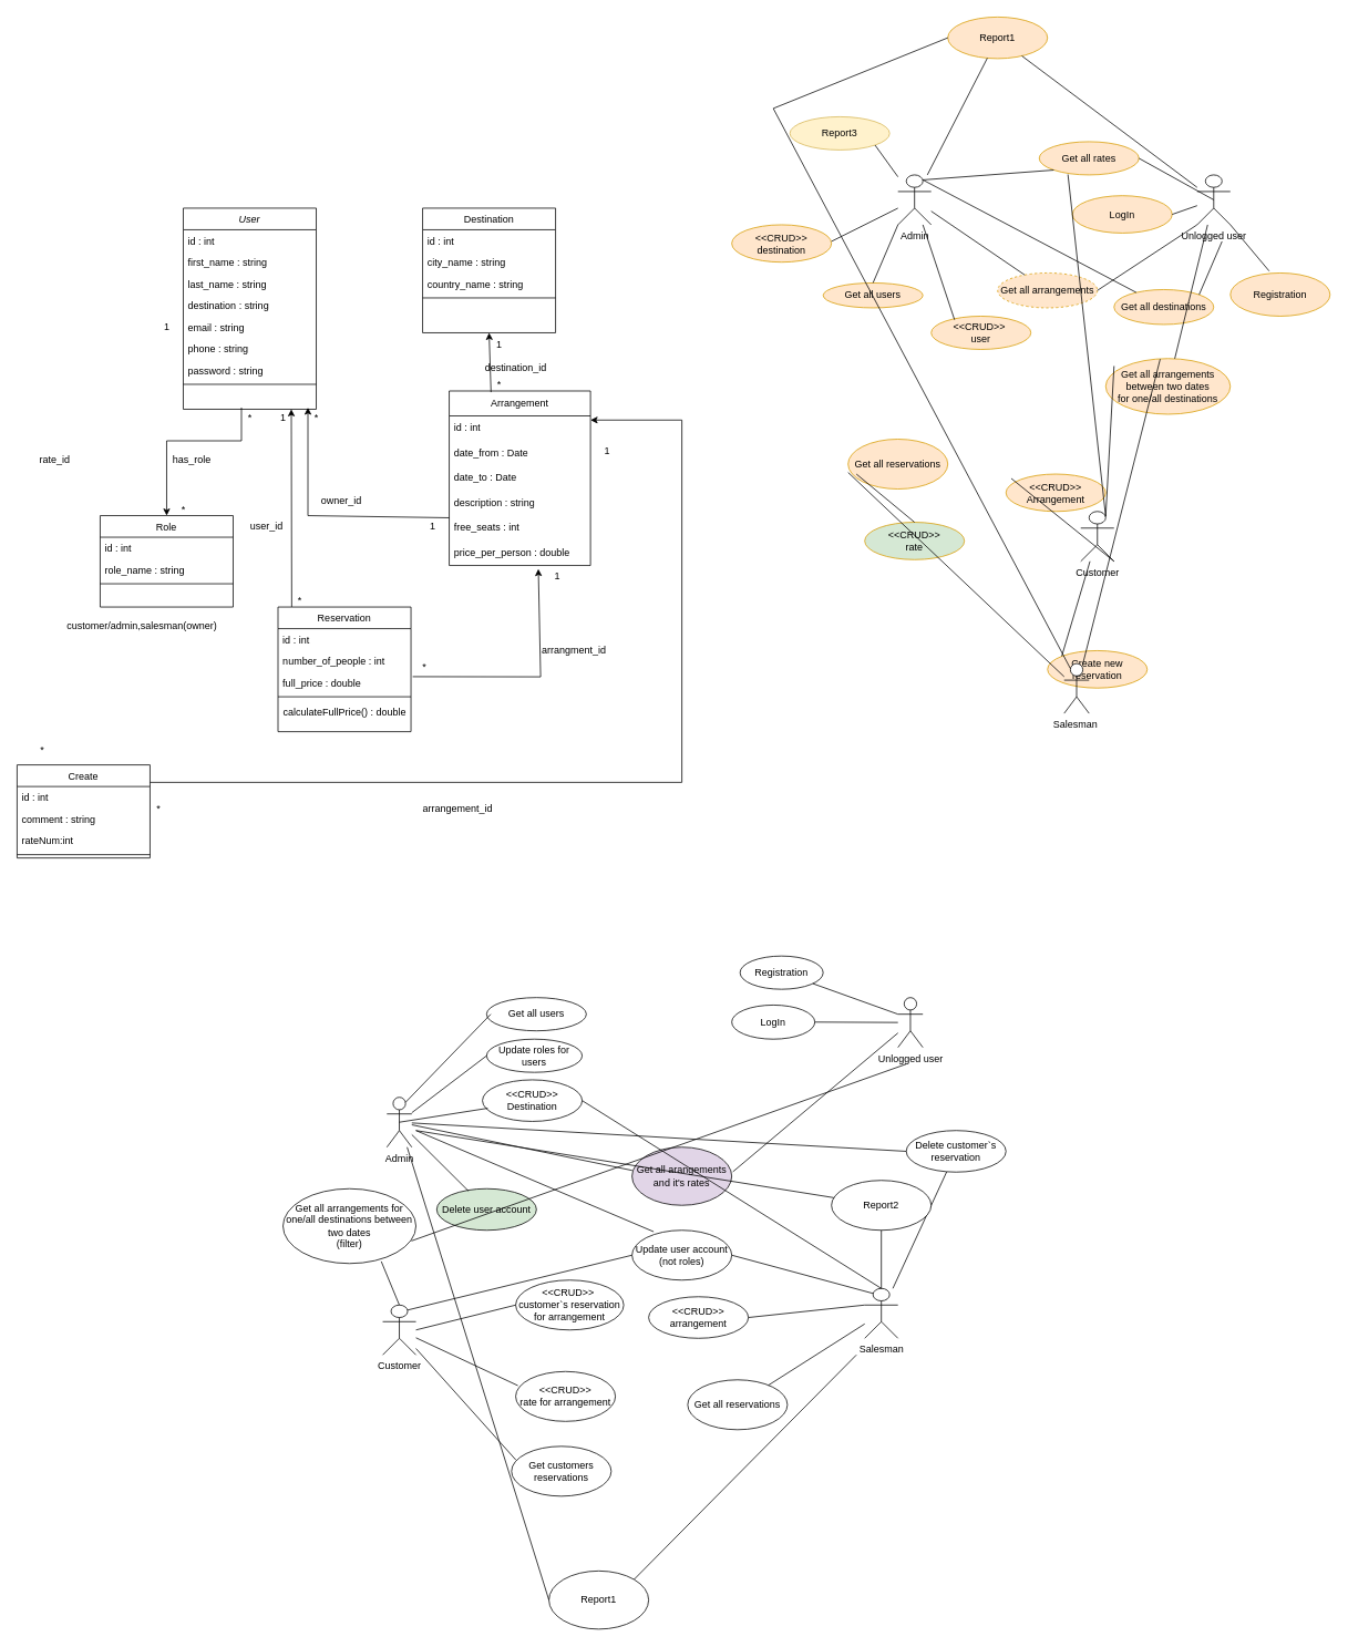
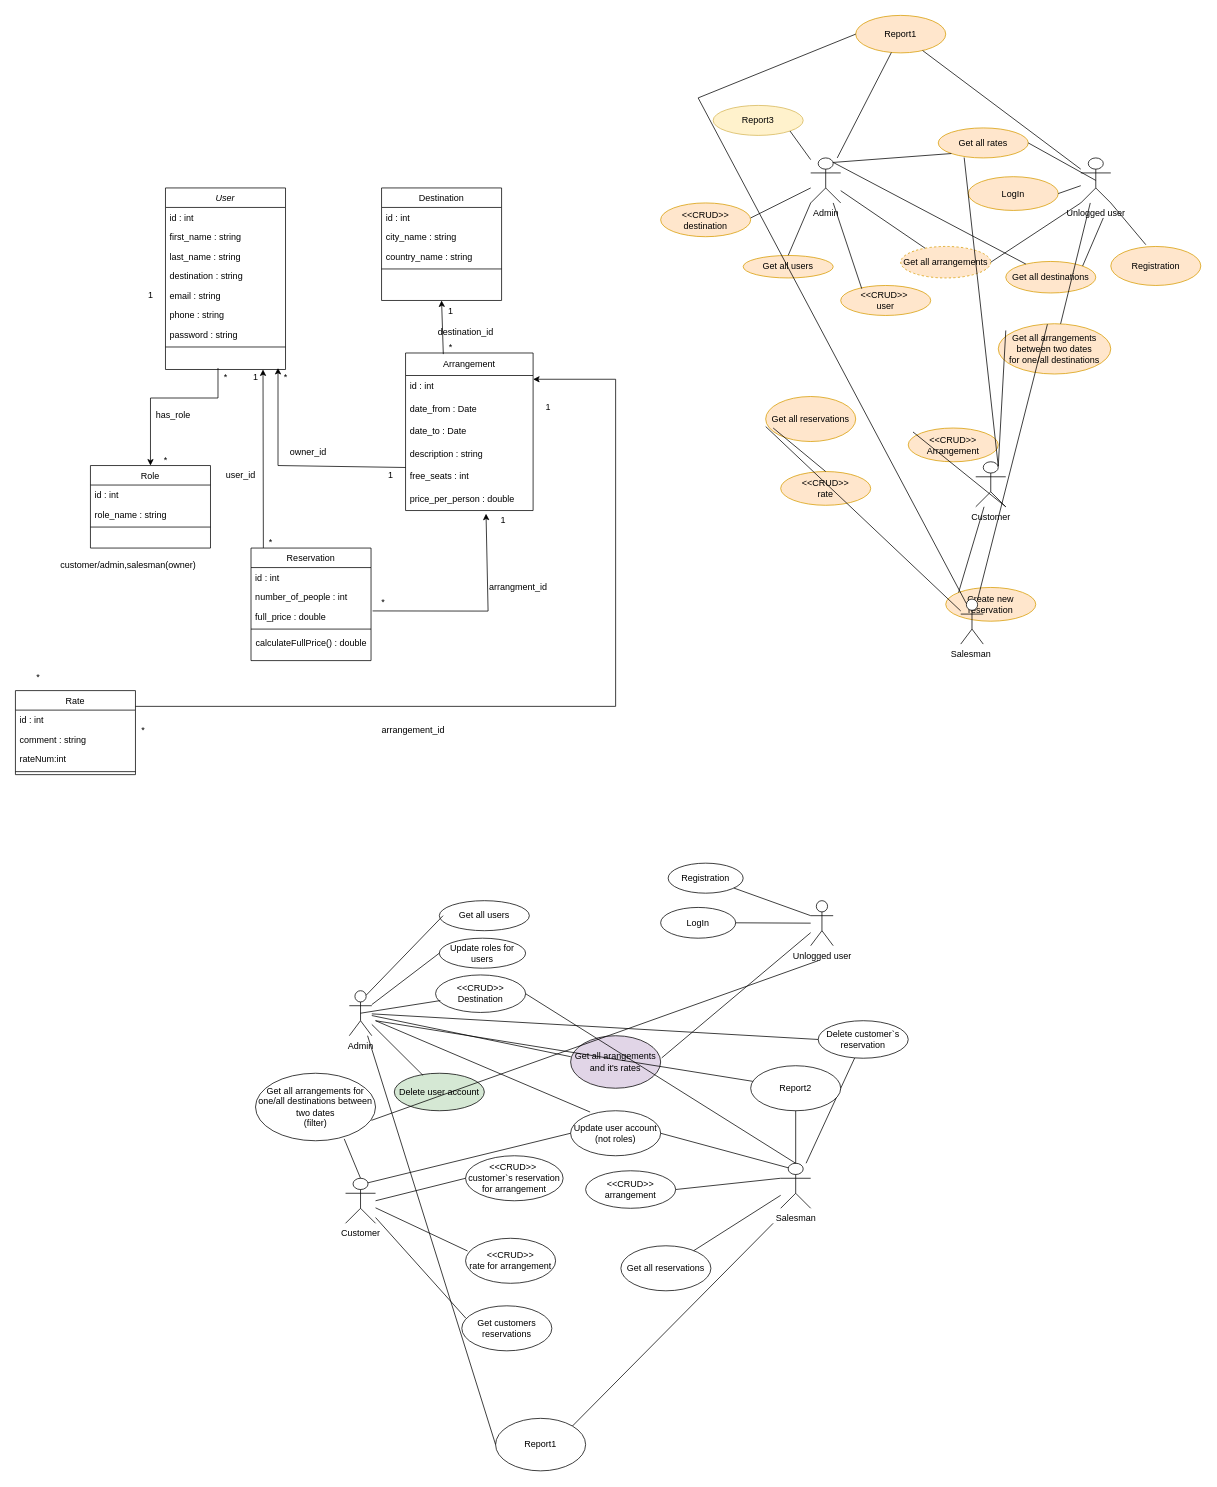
- <mxCell id="60" value="rate_id" style="text;html=1;align=center;verticalAlign=middle;resizable=0;points=[];autosize=1;strokeColor=none;fillColor=none;" parent="1" vertex="1"><mxGeometry x="35" y="538" width="60" height="30" as="geometry" /></mxCell>
- <mxCell id="73" value="&amp;lt;&amp;lt;CRUD&amp;gt;&amp;gt;&lt;div&gt;rate&lt;/div&gt;" style="ellipse;whiteSpace=wrap;html=1;fillColor=#d5e8d4;strokeColor=#d79b00;" parent="1" vertex="1"><mxGeometry x="1040" y="628" width="120" height="45" as="geometry" /></mxCell>
+ <mxCell id="73" value="&amp;lt;&amp;lt;CRUD&amp;gt;&amp;gt;&lt;div&gt;rate&lt;/div&gt;" style="ellipse;whiteSpace=wrap;html=1;fillColor=#ffe6cc;strokeColor=#d79b00;" parent="1" vertex="1"><mxGeometry x="1040" y="628" width="120" height="45" as="geometry" /></mxCell>
- <mxCell id="53" value="Create" style="swimlane;fontStyle=0;align=center;verticalAlign=top;childLayout=stackLayout;horizontal=1;startSize=26;horizontalStack=0;resizeParent=1;resizeLast=0;collapsible=1;marginBottom=0;rounded=0;shadow=0;strokeWidth=1;" parent="1" vertex="1"><mxGeometry x="20" y="920" width="160" height="112" as="geometry"><mxRectangle x="130" y="380" width="160" height="26" as="alternateBounds" /></mxGeometry></mxCell>
+ <mxCell id="53" value="Rate" style="swimlane;fontStyle=0;align=center;verticalAlign=top;childLayout=stackLayout;horizontal=1;startSize=26;horizontalStack=0;resizeParent=1;resizeLast=0;collapsible=1;marginBottom=0;rounded=0;shadow=0;strokeWidth=1;" parent="1" vertex="1"><mxGeometry x="20" y="920" width="160" height="112" as="geometry"><mxRectangle x="130" y="380" width="160" height="26" as="alternateBounds" /></mxGeometry></mxCell>
